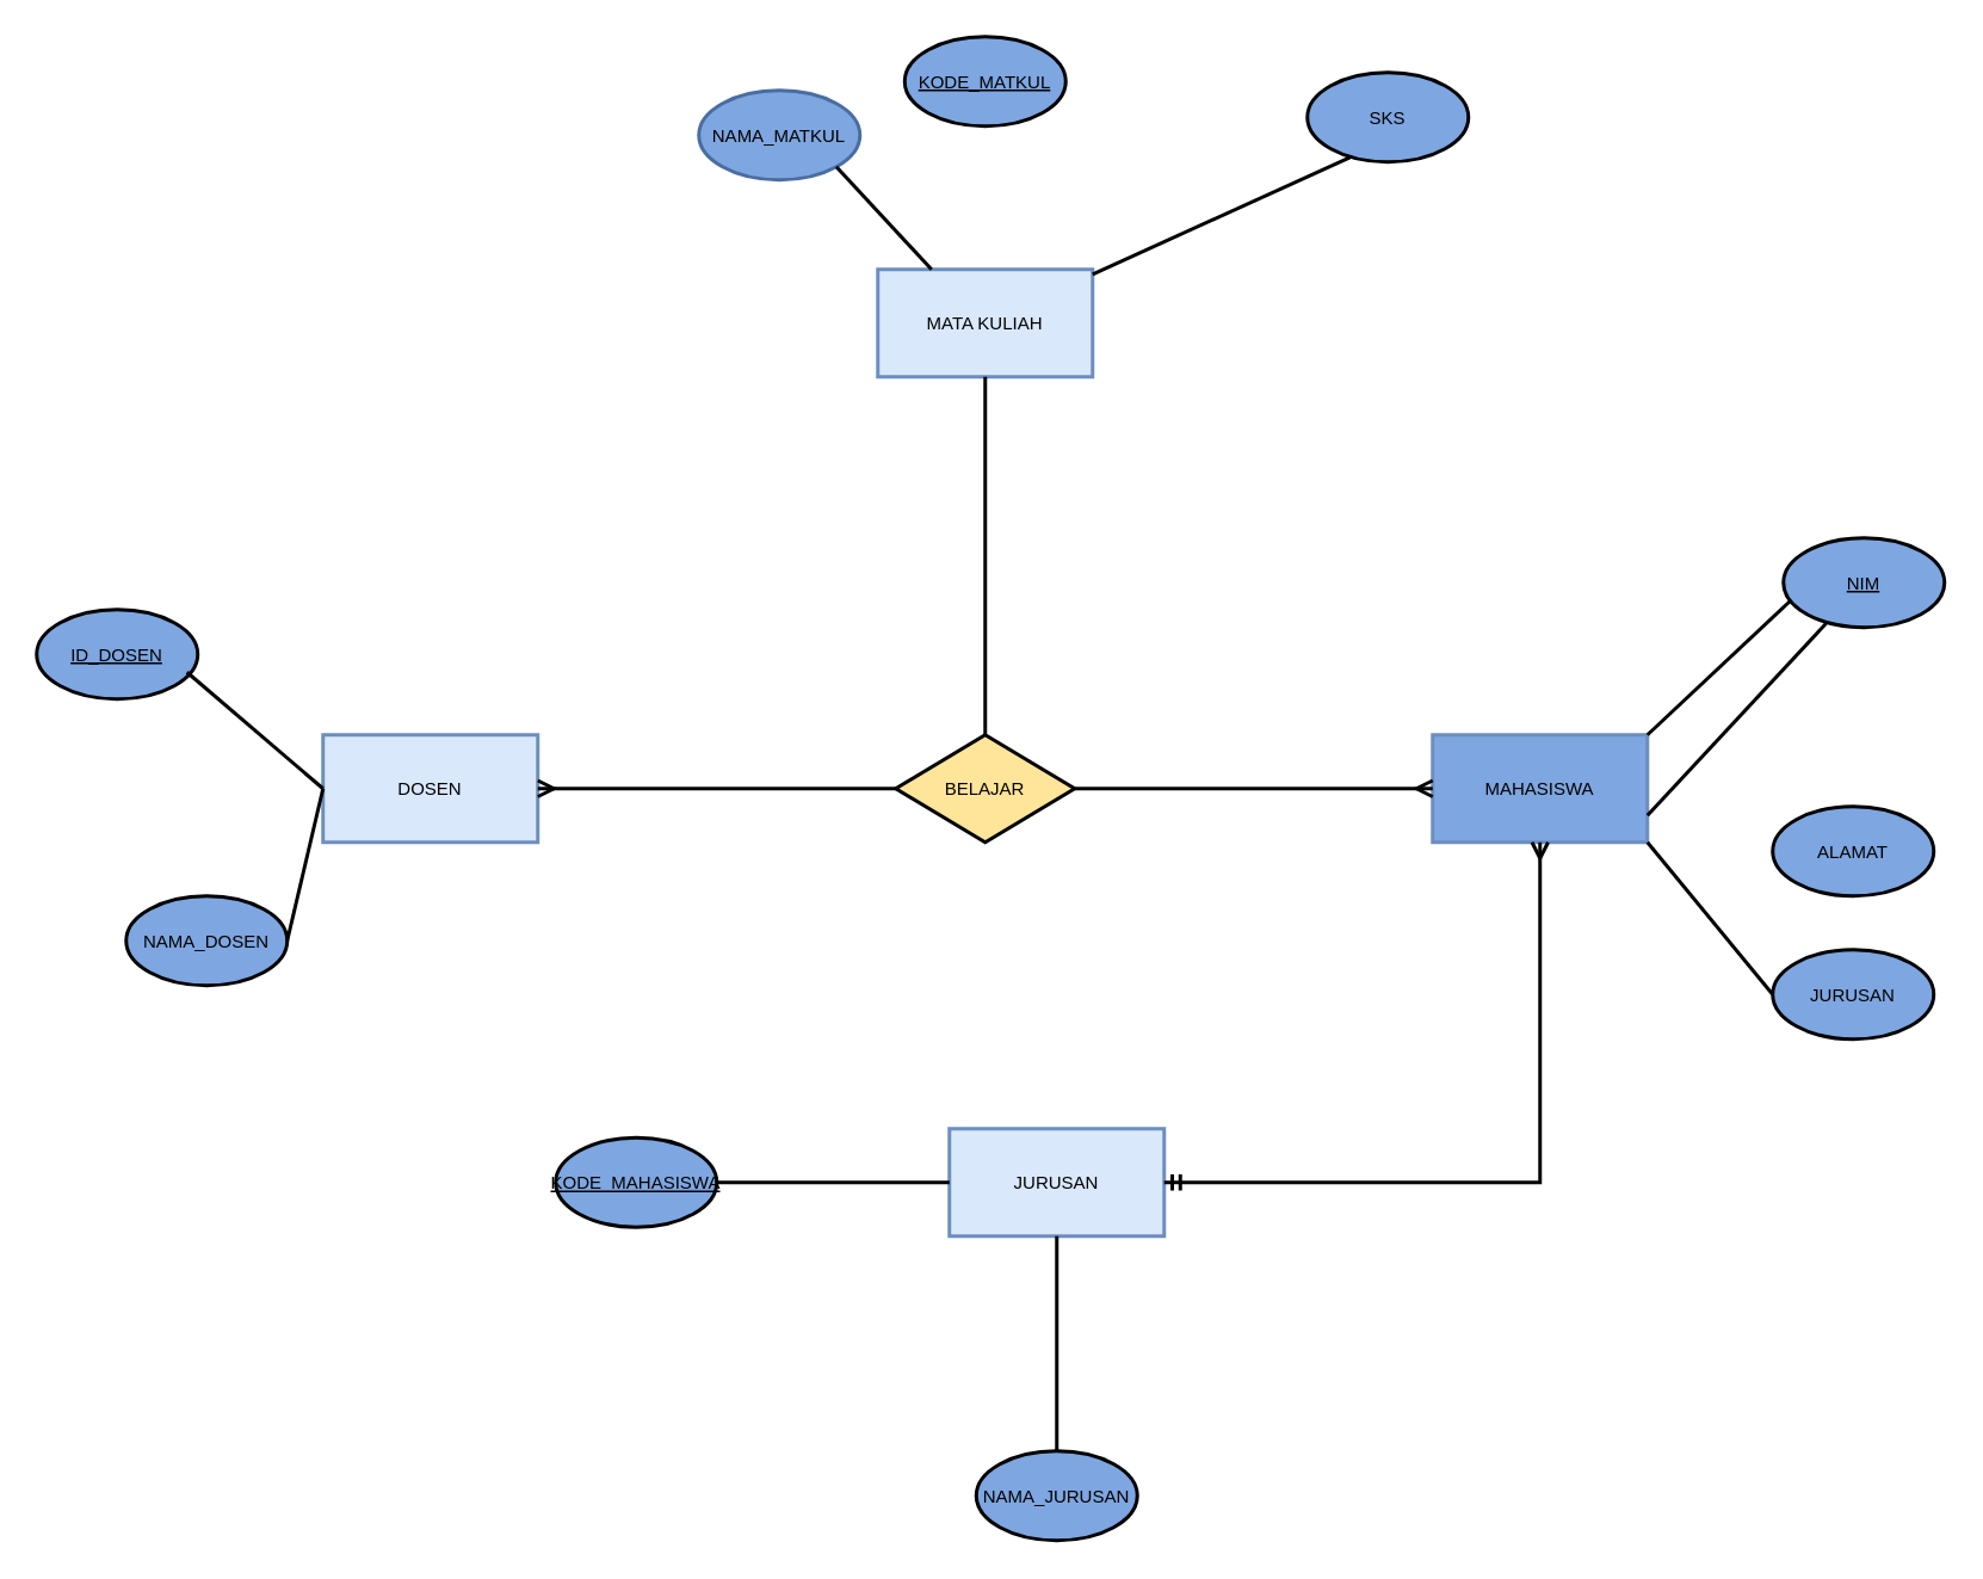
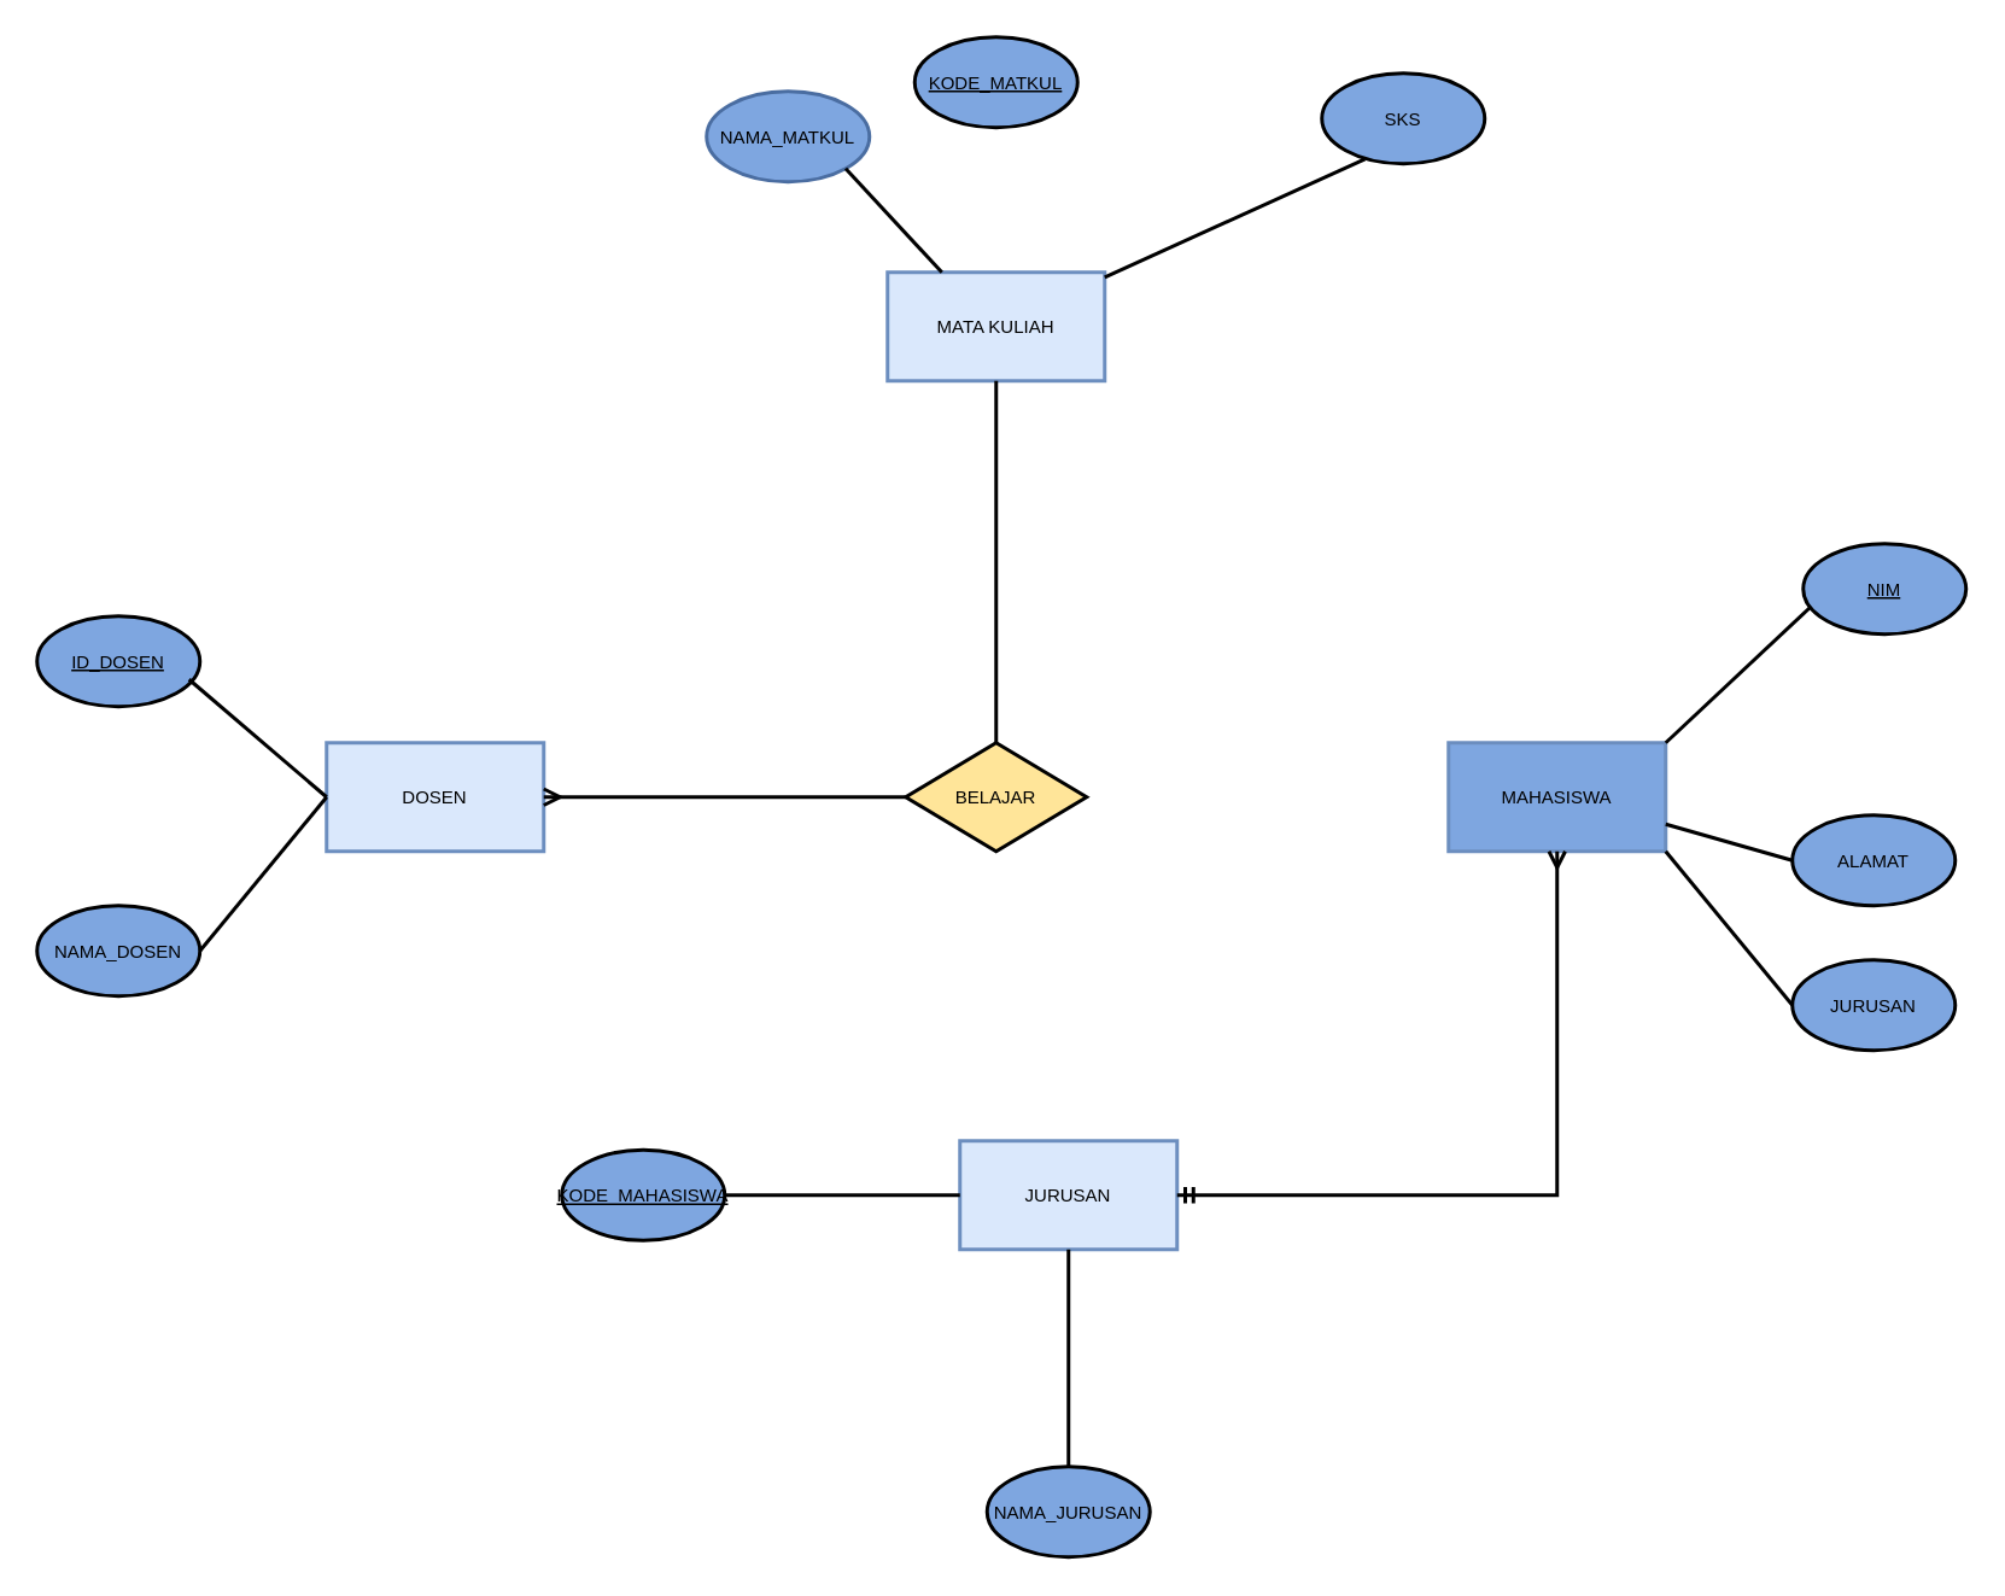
- <mxCell id="10" value="" style="endArrow=none;html=1;rounded=0;exitX=1;exitY=0.75;exitDx=0;exitDy=0;strokeWidth=2;fontSize=10;" parent="1" source="5" target="6" edge="1"><mxGeometry width="50" height="50" relative="1" as="geometry"><mxPoint x="910" y="580" as="sourcePoint" /><mxPoint x="960" y="530" as="targetPoint" /></mxGeometry></mxCell>
+ <mxCell id="10" value="" style="endArrow=none;html=1;rounded=0;entryX=0;entryY=0.5;entryDx=0;entryDy=0;exitX=1;exitY=0.75;exitDx=0;exitDy=0;strokeWidth=2;fontSize=10;" parent="1" source="5" target="7" edge="1"><mxGeometry width="50" height="50" relative="1" as="geometry"><mxPoint x="910" y="580" as="sourcePoint" /><mxPoint x="960" y="530" as="targetPoint" /></mxGeometry></mxCell>
- <mxCell id="25" value="" style="fontSize=10;html=1;endArrow=none;startArrow=ERmany;rounded=0;exitX=0;exitY=0.5;exitDx=0;exitDy=0;entryX=1;entryY=0.5;entryDx=0;entryDy=0;startFill=0;strokeWidth=2;" parent="1" source="5" target="26" edge="1"><mxGeometry width="100" height="100" relative="1" as="geometry"><mxPoint x="860" y="410" as="sourcePoint" /><mxPoint x="610" y="180" as="targetPoint" /><Array as="points" /></mxGeometry></mxCell>
- <mxCell id="20" value="NAMA_DOSEN" style="ellipse;whiteSpace=wrap;html=1;strokeWidth=2;fontSize=10;fillColor=#7EA6E0;" parent="1" vertex="1"><mxGeometry x="70" y="500" width="90" height="50" as="geometry" /></mxCell>
+ <mxCell id="20" value="NAMA_DOSEN" style="ellipse;whiteSpace=wrap;html=1;strokeWidth=2;fontSize=10;fillColor=#7EA6E0;" parent="1" vertex="1"><mxGeometry x="20" y="500" width="90" height="50" as="geometry" /></mxCell>
